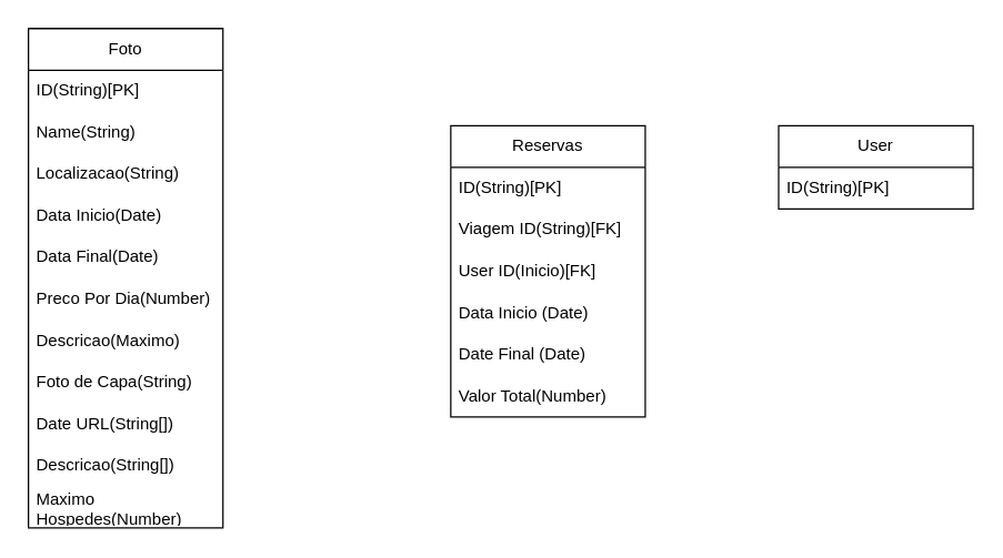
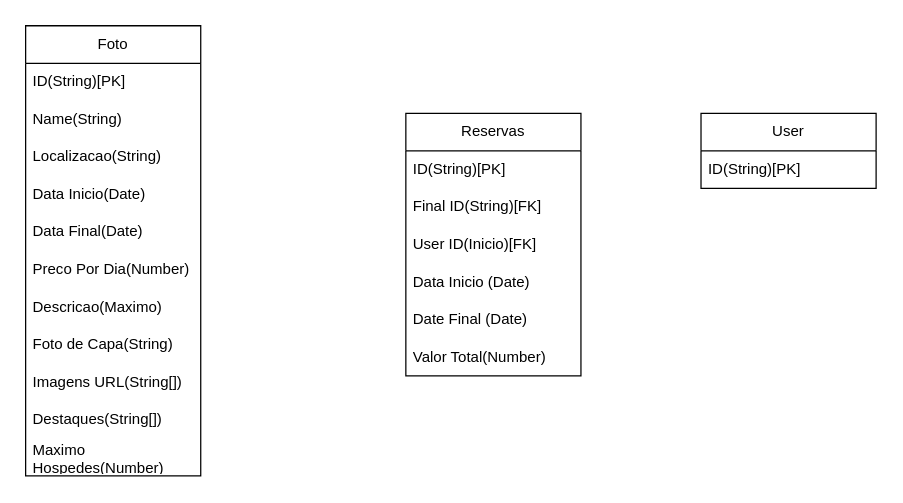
- <mxCell id="16" value="Viagem ID(String)[FK]" style="text;strokeColor=none;fillColor=none;align=left;verticalAlign=middle;spacingLeft=4;spacingRight=4;overflow=hidden;points=[[0,0.5],[1,0.5]];portConstraint=eastwest;rotatable=0;whiteSpace=wrap;html=1;" vertex="1" parent="14"><mxGeometry y="60" width="140" height="30" as="geometry" /></mxCell>
+ <mxCell id="16" value="Final ID(String)[FK]" style="text;strokeColor=none;fillColor=none;align=left;verticalAlign=middle;spacingLeft=4;spacingRight=4;overflow=hidden;points=[[0,0.5],[1,0.5]];portConstraint=eastwest;rotatable=0;whiteSpace=wrap;html=1;" vertex="1" parent="14"><mxGeometry y="60" width="140" height="30" as="geometry" /></mxCell>
- <mxCell id="11" value="Date URL(String[])" style="text;strokeColor=none;fillColor=none;align=left;verticalAlign=middle;spacingLeft=4;spacingRight=4;overflow=hidden;points=[[0,0.5],[1,0.5]];portConstraint=eastwest;rotatable=0;whiteSpace=wrap;html=1;" vertex="1" parent="2"><mxGeometry y="270" width="140" height="30" as="geometry" /></mxCell>
+ <mxCell id="11" value="Imagens URL(String[])" style="text;strokeColor=none;fillColor=none;align=left;verticalAlign=middle;spacingLeft=4;spacingRight=4;overflow=hidden;points=[[0,0.5],[1,0.5]];portConstraint=eastwest;rotatable=0;whiteSpace=wrap;html=1;" vertex="1" parent="2"><mxGeometry y="270" width="140" height="30" as="geometry" /></mxCell>
- <mxCell id="12" value="Descricao(String[])" style="text;strokeColor=none;fillColor=none;align=left;verticalAlign=middle;spacingLeft=4;spacingRight=4;overflow=hidden;points=[[0,0.5],[1,0.5]];portConstraint=eastwest;rotatable=0;whiteSpace=wrap;html=1;" vertex="1" parent="2"><mxGeometry y="300" width="140" height="30" as="geometry" /></mxCell>
+ <mxCell id="12" value="Destaques(String[])" style="text;strokeColor=none;fillColor=none;align=left;verticalAlign=middle;spacingLeft=4;spacingRight=4;overflow=hidden;points=[[0,0.5],[1,0.5]];portConstraint=eastwest;rotatable=0;whiteSpace=wrap;html=1;" vertex="1" parent="2"><mxGeometry y="300" width="140" height="30" as="geometry" /></mxCell>
